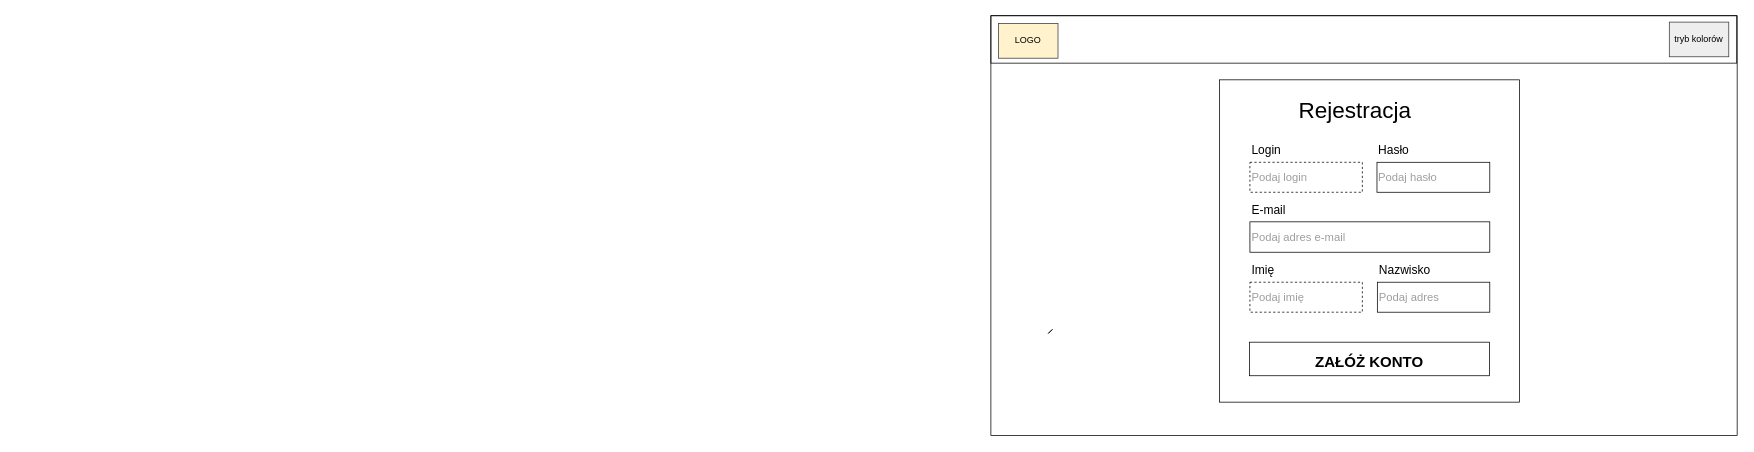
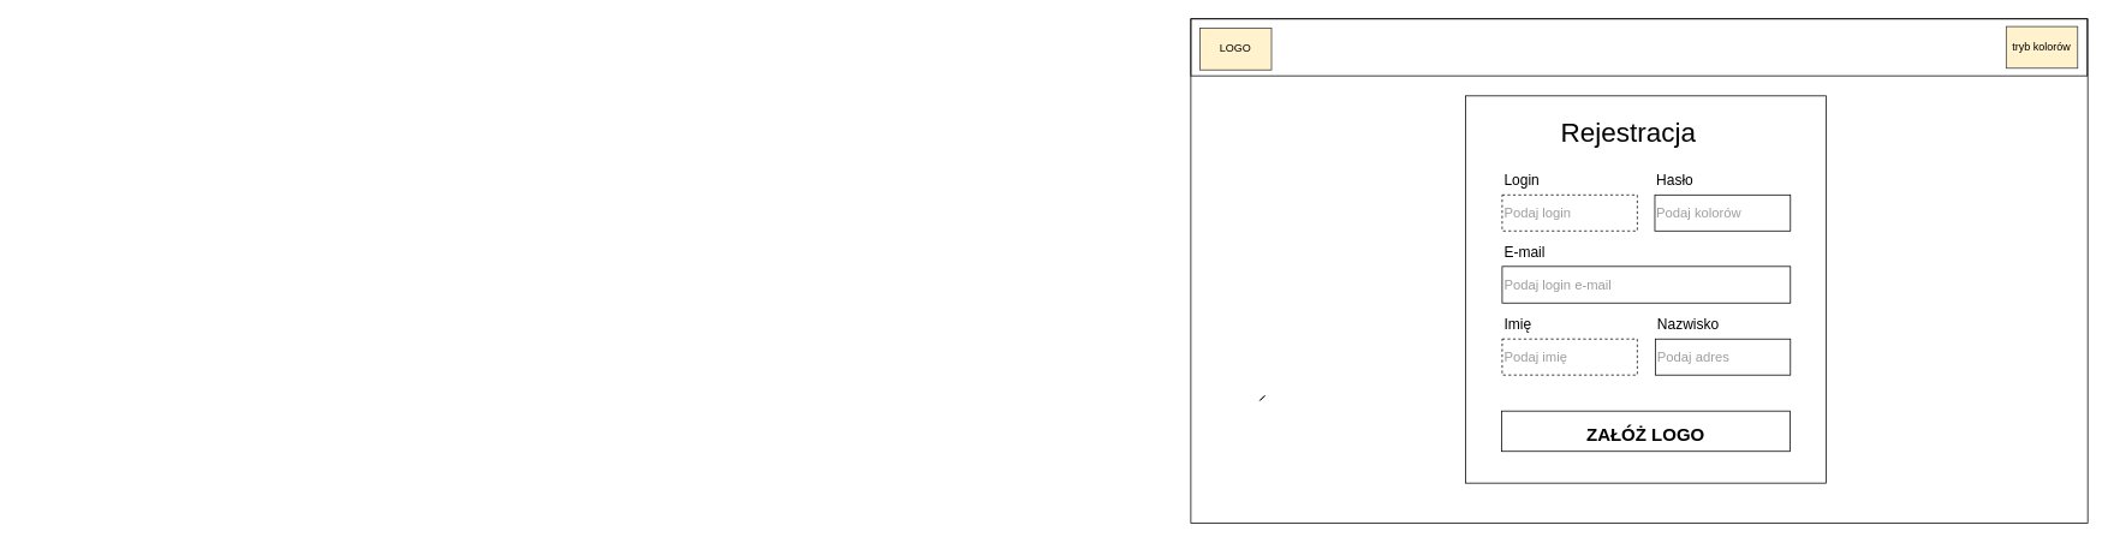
- <mxCell id="24" value="tryb kolorów" style="rounded=0;whiteSpace=wrap;html=1;fillColor=#eeeeee;strokeColor=#36393d;" vertex="1" parent="1"><mxGeometry x="2225.999" y="28.991" width="79.331" height="46.246" as="geometry" /></mxCell>
+ <mxCell id="24" value="tryb kolorów" style="rounded=0;whiteSpace=wrap;html=1;fillColor=#fff2cc;strokeColor=#36393d;" vertex="1" parent="1"><mxGeometry x="2225.999" y="28.991" width="79.331" height="46.246" as="geometry" /></mxCell>
- <mxCell id="19" value="&lt;span style=&quot;font-size: 15px;&quot;&gt;Podaj hasło&lt;br style=&quot;font-size: 15px;&quot;&gt;&lt;/span&gt;" style="rounded=0;whiteSpace=wrap;html=1;fontSize=15;fillColor=none;verticalAlign=middle;align=left;fontColor=#9E9E9E;" vertex="1" parent="18"><mxGeometry y="30" width="150.5" height="40" as="geometry" /></mxCell>
+ <mxCell id="19" value="&lt;span style=&quot;font-size: 15px;&quot;&gt;Podaj kolorów&lt;br style=&quot;font-size: 15px;&quot;&gt;&lt;/span&gt;" style="rounded=0;whiteSpace=wrap;html=1;fontSize=15;fillColor=none;verticalAlign=middle;align=left;fontColor=#9E9E9E;" vertex="1" parent="18"><mxGeometry y="30" width="150.5" height="40" as="geometry" /></mxCell>
- <mxCell id="9" value="&lt;span style=&quot;font-size: 15px;&quot;&gt;Podaj adres e-mail&lt;br style=&quot;font-size: 15px;&quot;&gt;&lt;/span&gt;" style="rounded=0;whiteSpace=wrap;html=1;fontSize=15;fillColor=none;verticalAlign=middle;align=left;fontColor=#9E9E9E;" vertex="1" parent="8"><mxGeometry y="30.429" width="320" height="40.571" as="geometry" /></mxCell>
+ <mxCell id="9" value="&lt;span style=&quot;font-size: 15px;&quot;&gt;Podaj login e-mail&lt;br style=&quot;font-size: 15px;&quot;&gt;&lt;/span&gt;" style="rounded=0;whiteSpace=wrap;html=1;fontSize=15;fillColor=none;verticalAlign=middle;align=left;fontColor=#9E9E9E;" vertex="1" parent="8"><mxGeometry y="30.429" width="320" height="40.571" as="geometry" /></mxCell>
- <mxCell id="7" value="&lt;font style=&quot;font-size: 20px;&quot;&gt;&lt;b&gt;ZAŁÓŻ KONTO&lt;/b&gt;&lt;/font&gt;" style="rounded=0;whiteSpace=wrap;html=1;fontSize=30;fillColor=none;" vertex="1" parent="1"><mxGeometry x="1666" y="456" width="320" height="44.76" as="geometry" /></mxCell>
+ <mxCell id="7" value="&lt;font style=&quot;font-size: 20px;&quot;&gt;&lt;b&gt;ZAŁÓŻ LOGO&lt;/b&gt;&lt;/font&gt;" style="rounded=0;whiteSpace=wrap;html=1;fontSize=30;fillColor=none;" vertex="1" parent="1"><mxGeometry x="1666" y="456" width="320" height="44.76" as="geometry" /></mxCell>
